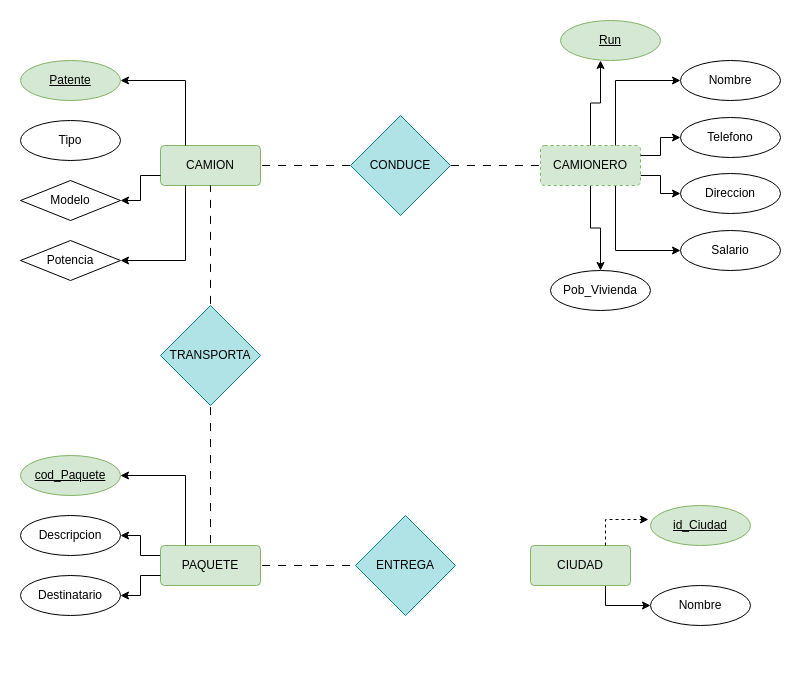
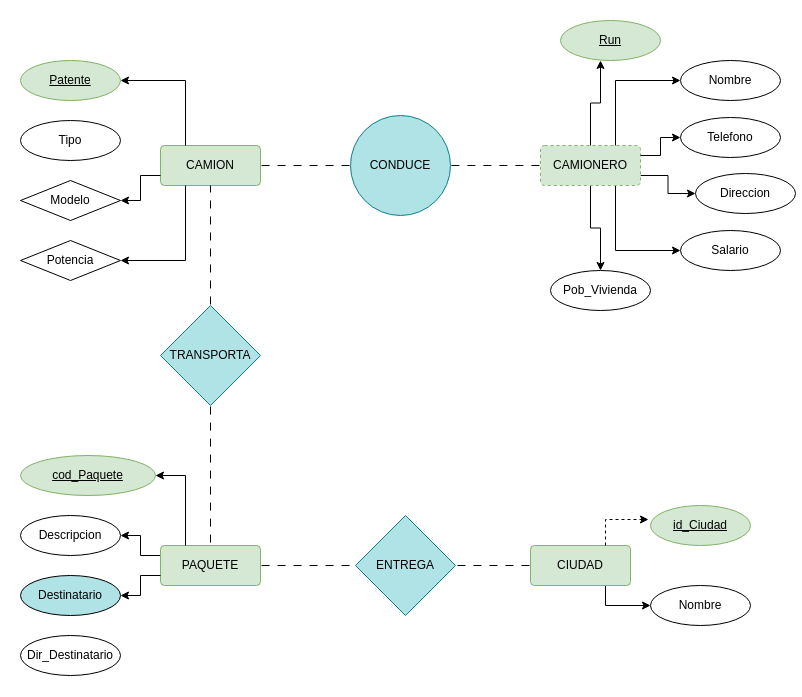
- <mxCell id="39" value="CONDUCE" style="rhombus;whiteSpace=wrap;html=1;fillColor=#b0e3e6;strokeColor=#0e8088;" parent="1" vertex="1"><mxGeometry x="350" y="115" width="100" height="100" as="geometry" /></mxCell>
+ <mxCell id="39" value="CONDUCE" style="ellipse;whiteSpace=wrap;html=1;fillColor=#b0e3e6;strokeColor=#0e8088;" parent="1" vertex="1"><mxGeometry x="350" y="115" width="100" height="100" as="geometry" /></mxCell>
- <mxCell id="28" value="Direccion" style="ellipse;whiteSpace=wrap;html=1;align=center;flipV=1;flipH=1;" parent="1" vertex="1"><mxGeometry x="680" y="173" width="100" height="40" as="geometry" /></mxCell>
+ <mxCell id="28" value="Direccion" style="ellipse;whiteSpace=wrap;html=1;align=center;flipV=1;flipH=1;" parent="1" vertex="1"><mxGeometry x="695" y="173" width="100" height="40" as="geometry" /></mxCell>
- <mxCell id="25" value="cod_Paquete" style="ellipse;whiteSpace=wrap;html=1;align=center;fontStyle=4;fillColor=#d5e8d4;strokeColor=#82b366;" parent="1" vertex="1"><mxGeometry x="20" y="455" width="100" height="40" as="geometry" /></mxCell>
+ <mxCell id="25" value="cod_Paquete" style="ellipse;whiteSpace=wrap;html=1;align=center;fontStyle=4;fillColor=#d5e8d4;strokeColor=#82b366;" parent="1" vertex="1"><mxGeometry x="20" y="455" width="135" height="40" as="geometry" /></mxCell>
+ <mxCell id="4" style="edgeStyle=orthogonalEdgeStyle;rounded=0;orthogonalLoop=1;jettySize=auto;html=1;exitX=0;exitY=0.5;exitDx=0;exitDy=0;entryX=1;entryY=0.5;entryDx=0;entryDy=0;endArrow=none;endFill=0;flowAnimation=1;" parent="1" source="5" target="40" edge="1"><mxGeometry relative="1" as="geometry" /></mxCell>
- <mxCell id="21" value="Destinatario" style="ellipse;whiteSpace=wrap;html=1;align=center;" parent="1" vertex="1"><mxGeometry x="20" y="575" width="100" height="40" as="geometry" /></mxCell>
+ <mxCell id="21" value="Destinatario" style="ellipse;whiteSpace=wrap;html=1;align=center;fillColor=#b0e3e6;" parent="1" vertex="1"><mxGeometry x="20" y="575" width="100" height="40" as="geometry" /></mxCell>
+ <mxCell id="19" value="Dir_Destinatario" style="ellipse;whiteSpace=wrap;html=1;align=center;" parent="1" vertex="1"><mxGeometry x="20" y="635" width="100" height="40" as="geometry" /></mxCell>
